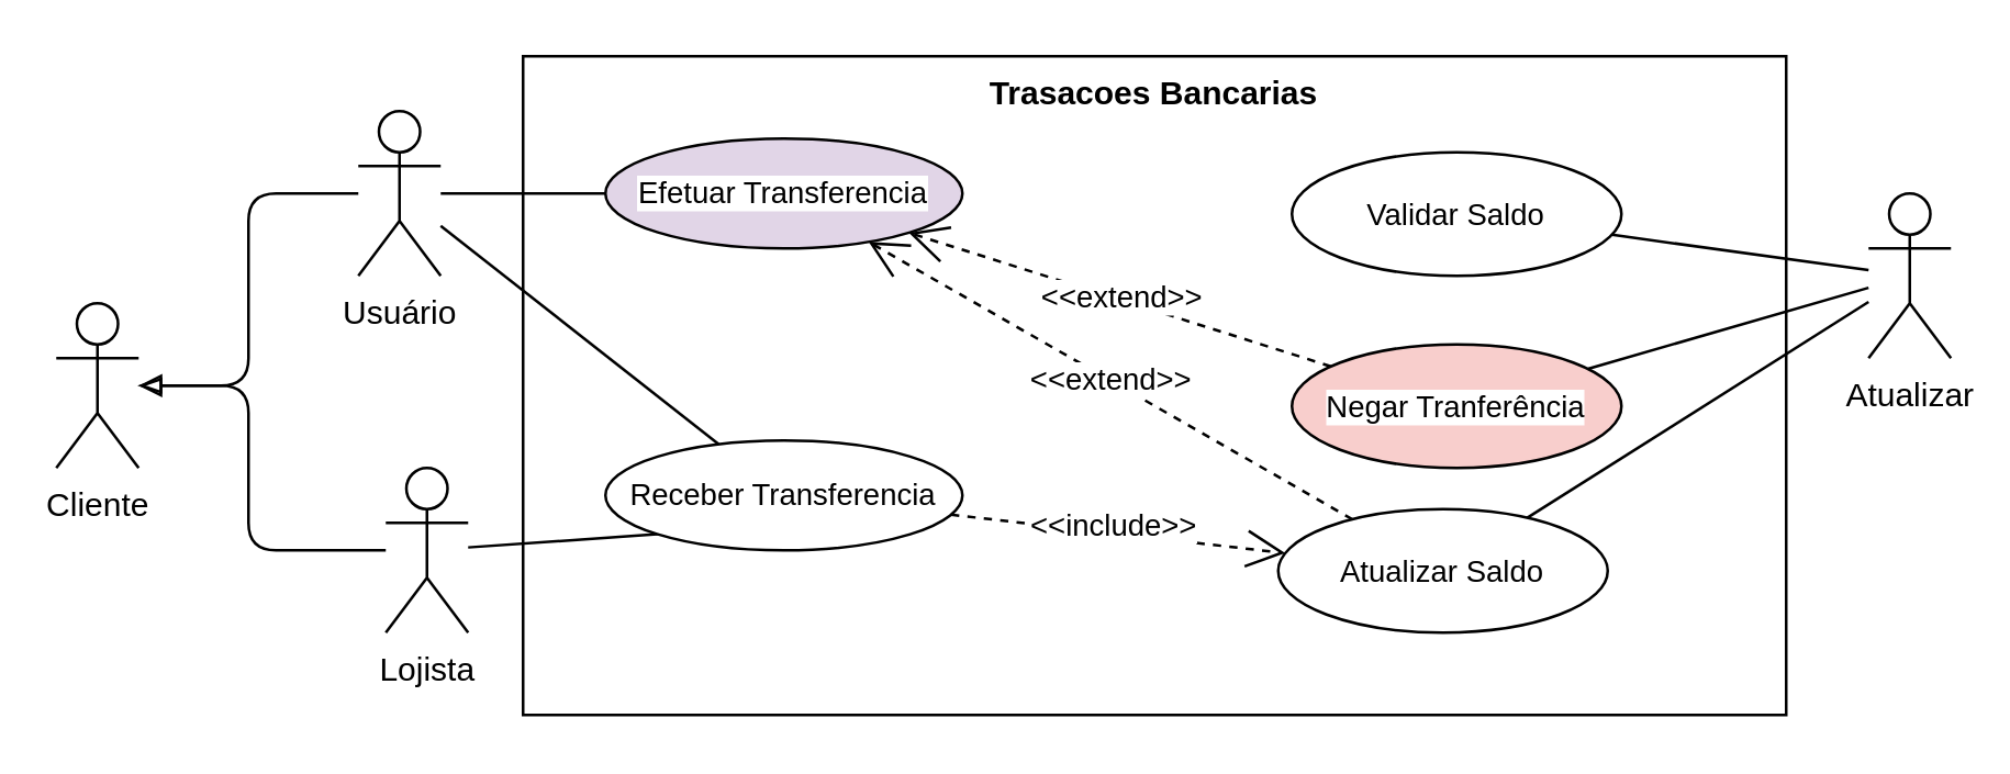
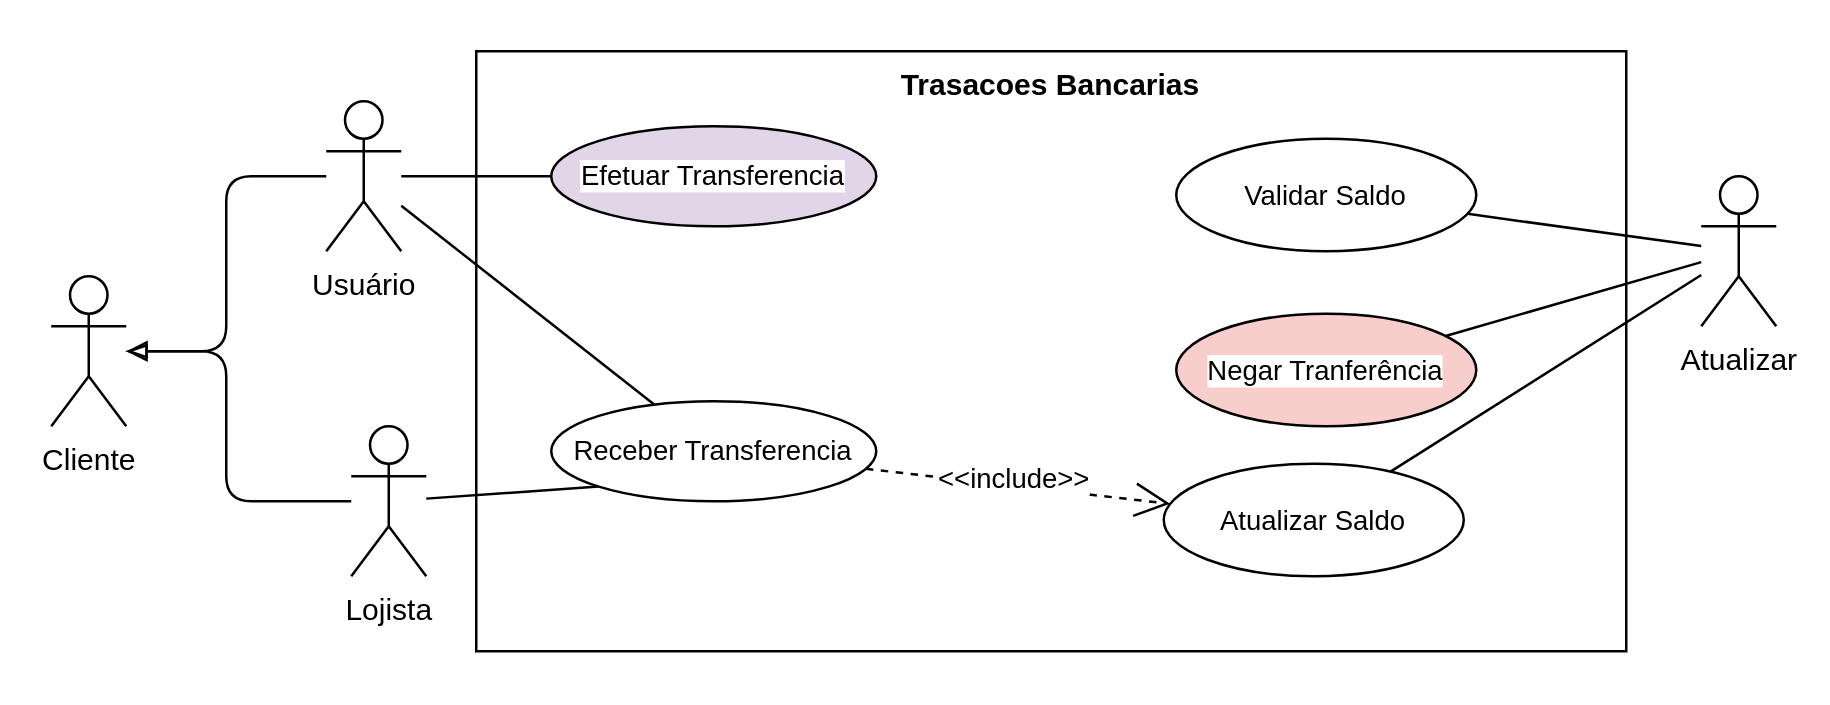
- <mxCell id="14" value="&amp;lt;&amp;lt;extend&amp;gt;&amp;gt;" style="edgeStyle=none;html=1;endArrow=open;verticalAlign=bottom;dashed=1;labelBackgroundColor=default;rounded=1;strokeColor=default;align=center;fontFamily=Helvetica;fontSize=11;fontColor=default;endSize=12;" parent="1" source="13" target="11" edge="1"><mxGeometry x="-0.041" y="8" width="160" relative="1" as="geometry"><mxPoint x="366" y="123" as="sourcePoint" /><mxPoint x="513" y="104" as="targetPoint" /><mxPoint as="offset" /></mxGeometry></mxCell>
- <mxCell id="21" value="&amp;lt;&amp;lt;extend&amp;gt;&amp;gt;" style="edgeStyle=none;html=1;endArrow=open;verticalAlign=bottom;dashed=1;labelBackgroundColor=default;rounded=1;strokeColor=default;align=center;fontFamily=Helvetica;fontSize=11;fontColor=default;endSize=12;" parent="1" source="19" target="11" edge="1"><mxGeometry x="-0.041" y="8" width="160" relative="1" as="geometry"><mxPoint x="494" y="143" as="sourcePoint" /><mxPoint x="340" y="94" as="targetPoint" /><mxPoint as="offset" /></mxGeometry></mxCell>
